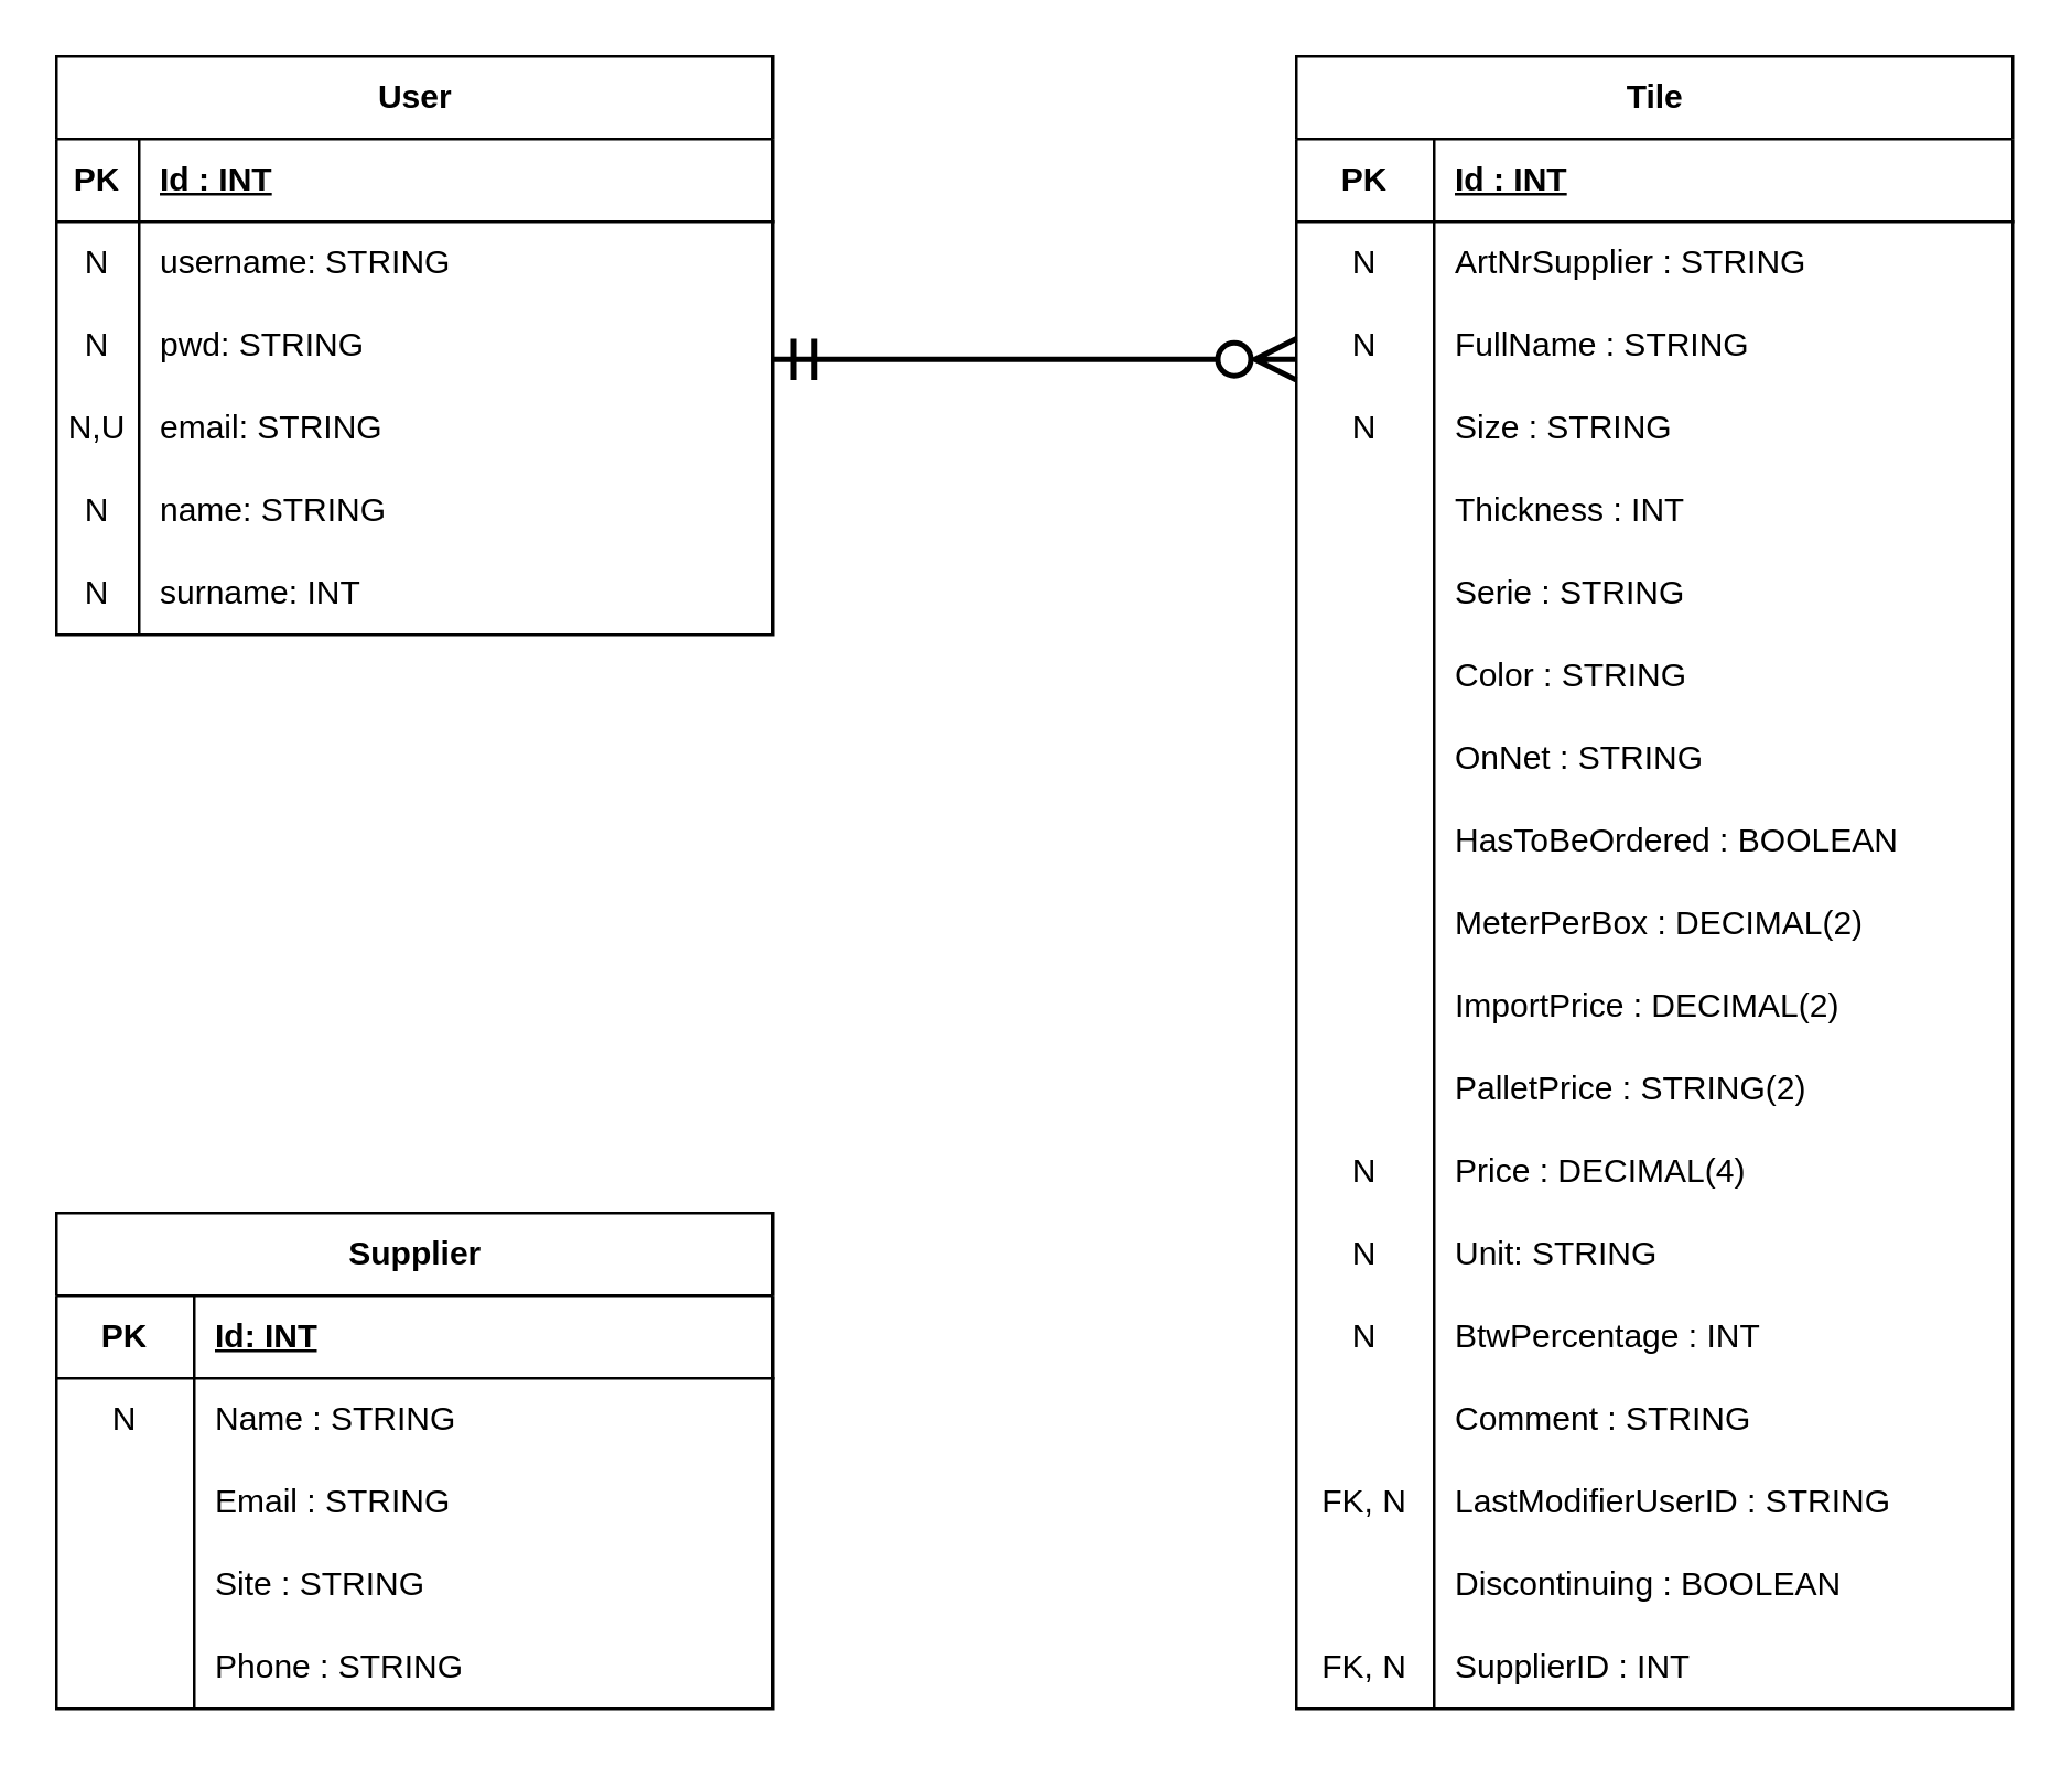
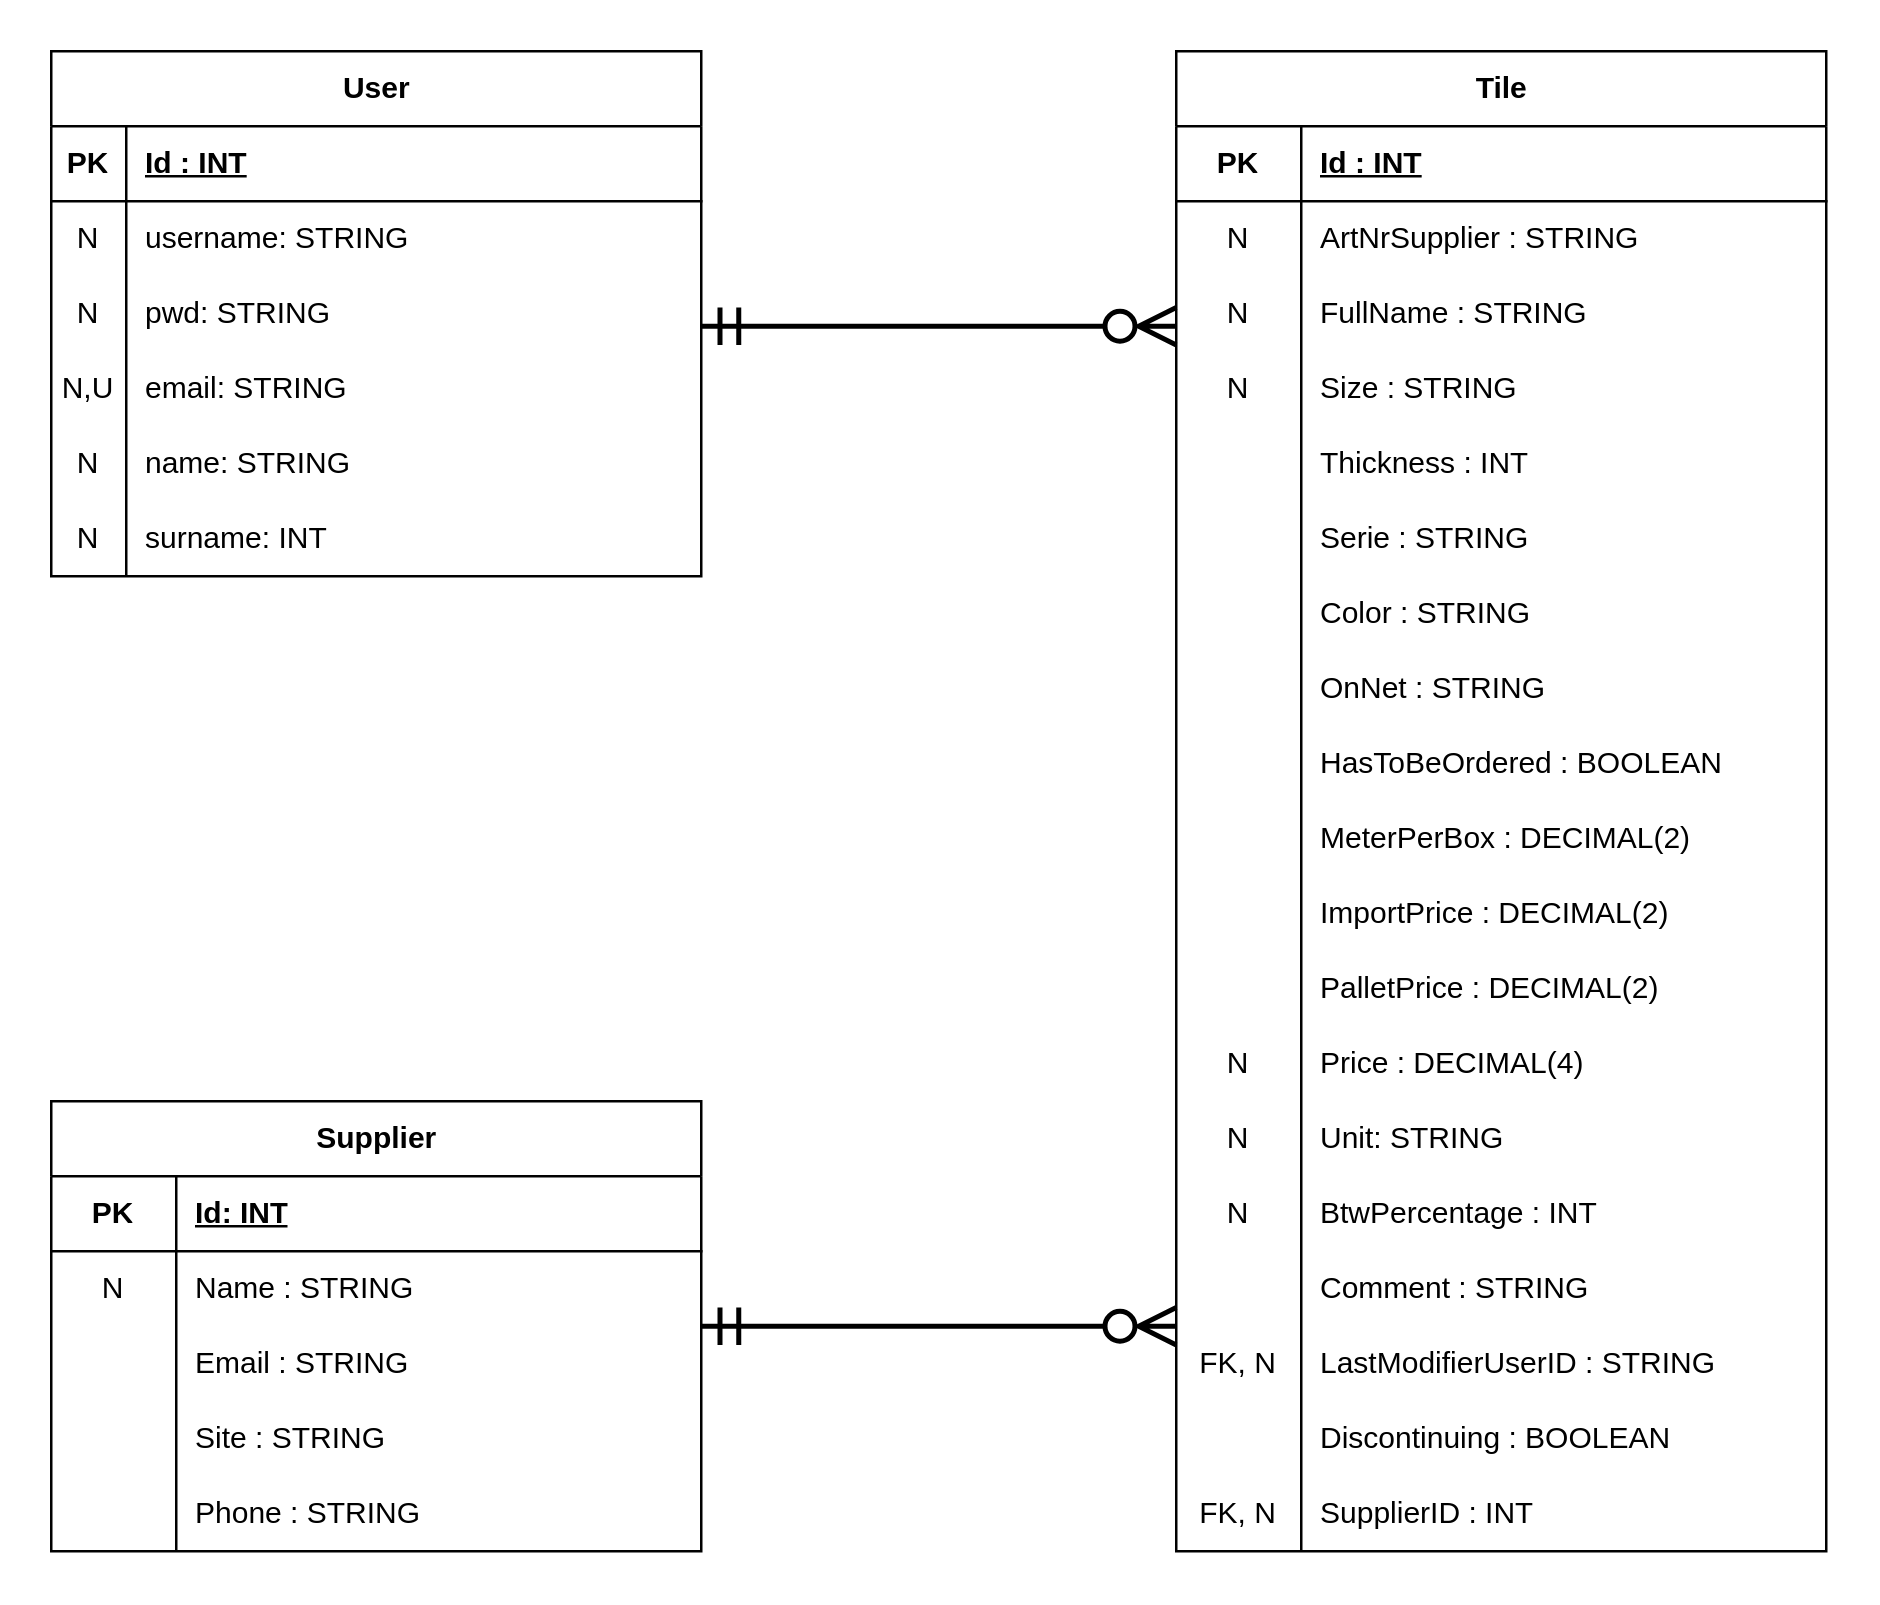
- <mxCell id="57" value="PalletPrice : STRING(2)" style="shape=partialRectangle;connectable=0;fillColor=none;top=0;left=0;bottom=0;right=0;align=left;spacingLeft=6;overflow=hidden;whiteSpace=wrap;html=1;" parent="55" vertex="1"><mxGeometry x="50" width="210" height="30" as="geometry"><mxRectangle width="210" height="30" as="alternateBounds" /></mxGeometry></mxCell>
+ <mxCell id="57" value="PalletPrice : DECIMAL(2)" style="shape=partialRectangle;connectable=0;fillColor=none;top=0;left=0;bottom=0;right=0;align=left;spacingLeft=6;overflow=hidden;whiteSpace=wrap;html=1;" parent="55" vertex="1"><mxGeometry x="50" width="210" height="30" as="geometry"><mxRectangle width="210" height="30" as="alternateBounds" /></mxGeometry></mxCell>
+ <mxCell id="95" style="edgeStyle=orthogonalEdgeStyle;rounded=0;orthogonalLoop=1;jettySize=auto;html=1;endArrow=ERzeroToMany;endFill=0;startArrow=ERmandOne;startFill=0;endSize=12;startSize=12;strokeWidth=2;" parent="1" source="79" target="21" edge="1"><mxGeometry relative="1" as="geometry"><Array as="points"><mxPoint x="420" y="530" /><mxPoint x="420" y="530" /></Array></mxGeometry></mxCell>
